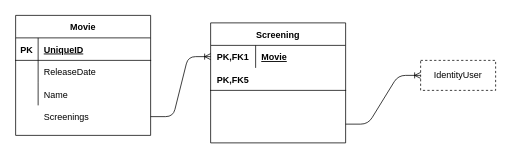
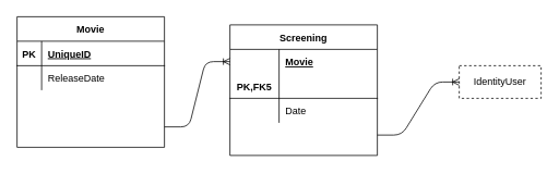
- <mxCell id="16" value="PK,FK1" style="shape=partialRectangle;connectable=0;fillColor=none;top=0;left=0;bottom=0;right=0;fontStyle=1;overflow=hidden;" vertex="1" parent="15"><mxGeometry width="60" height="30" as="geometry"><mxRectangle width="60" height="30" as="alternateBounds" /></mxGeometry></mxCell>
- <mxCell id="11" value="Name" style="shape=partialRectangle;connectable=0;fillColor=none;top=0;left=0;bottom=0;right=0;align=left;spacingLeft=6;overflow=hidden;" vertex="1" parent="9"><mxGeometry x="30" width="150" height="30" as="geometry"><mxRectangle width="150" height="30" as="alternateBounds" /></mxGeometry></mxCell>
+ <mxCell id="22" value="Date" style="shape=partialRectangle;connectable=0;fillColor=none;top=0;left=0;bottom=0;right=0;align=left;spacingLeft=6;overflow=hidden;" vertex="1" parent="20"><mxGeometry x="60" width="120" height="30" as="geometry"><mxRectangle width="120" height="30" as="alternateBounds" /></mxGeometry></mxCell>
- <mxCell id="13" value="Screenings" style="shape=partialRectangle;connectable=0;fillColor=none;top=0;left=0;bottom=0;right=0;align=left;spacingLeft=6;overflow=hidden;" vertex="1" parent="12"><mxGeometry x="30" width="150" height="30" as="geometry"><mxRectangle width="150" height="30" as="alternateBounds" /></mxGeometry></mxCell>
